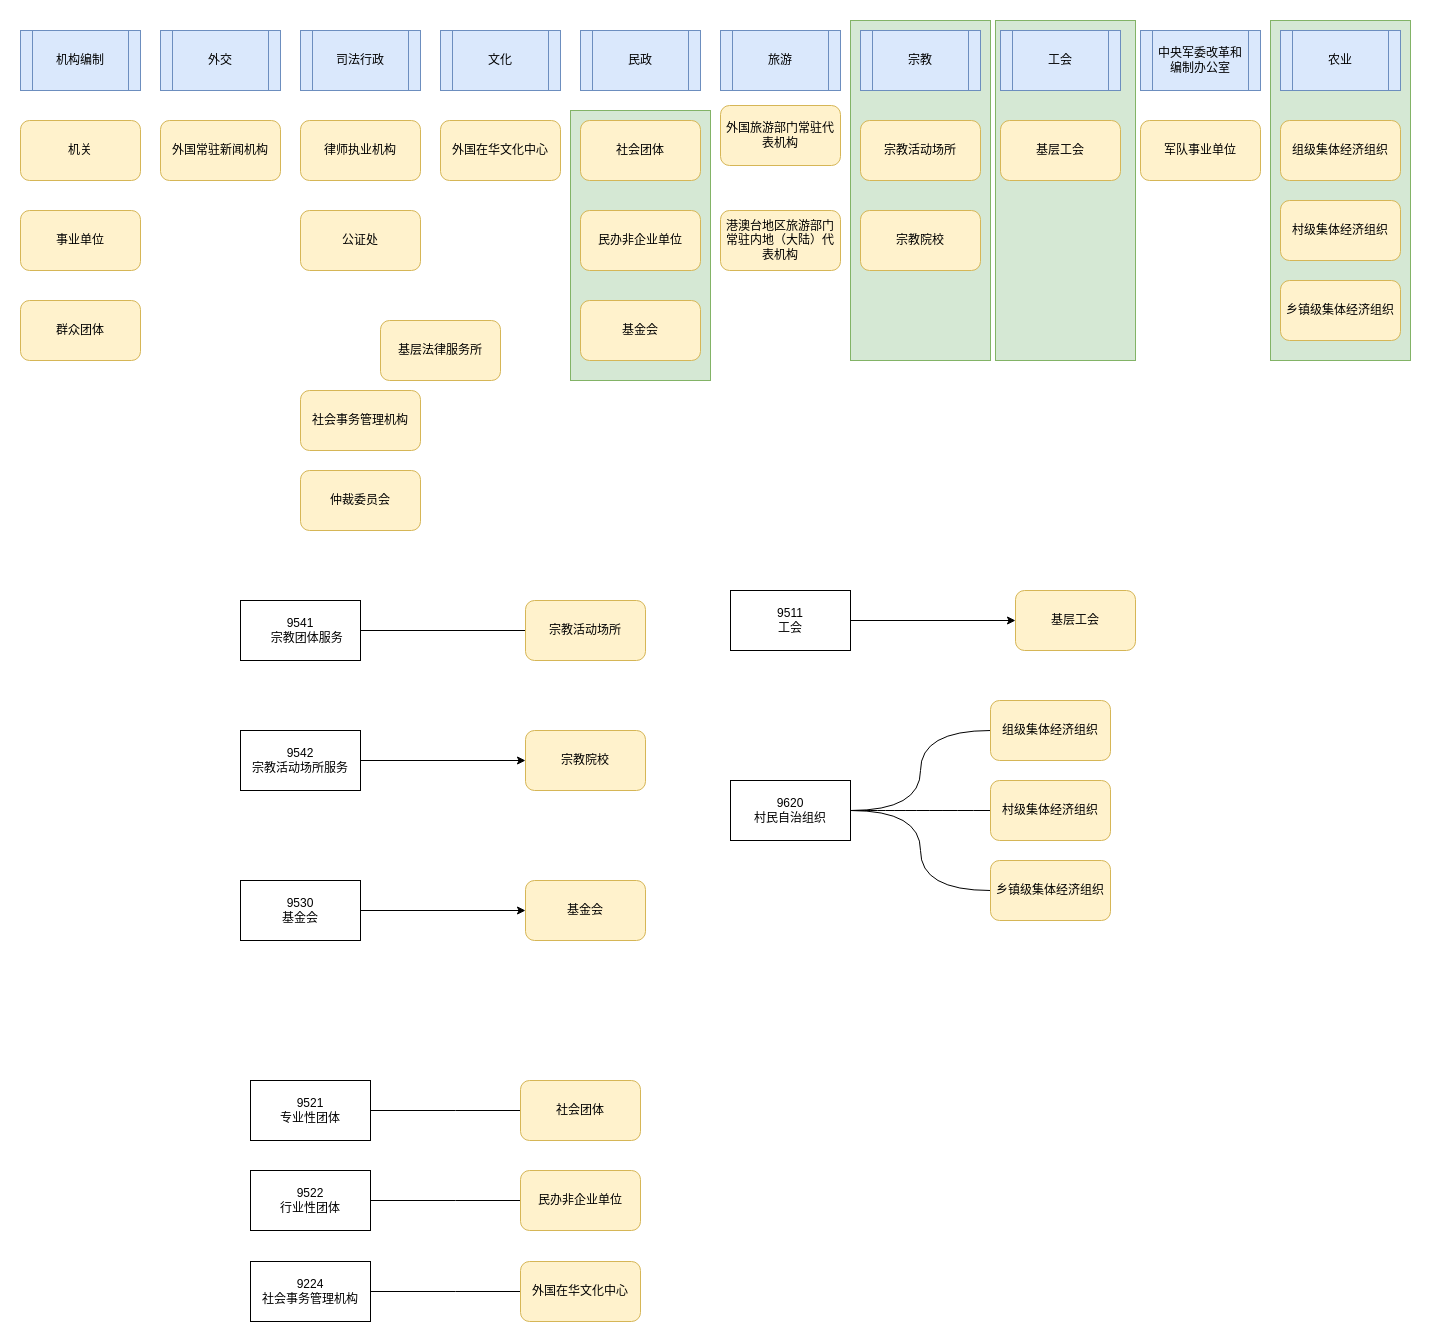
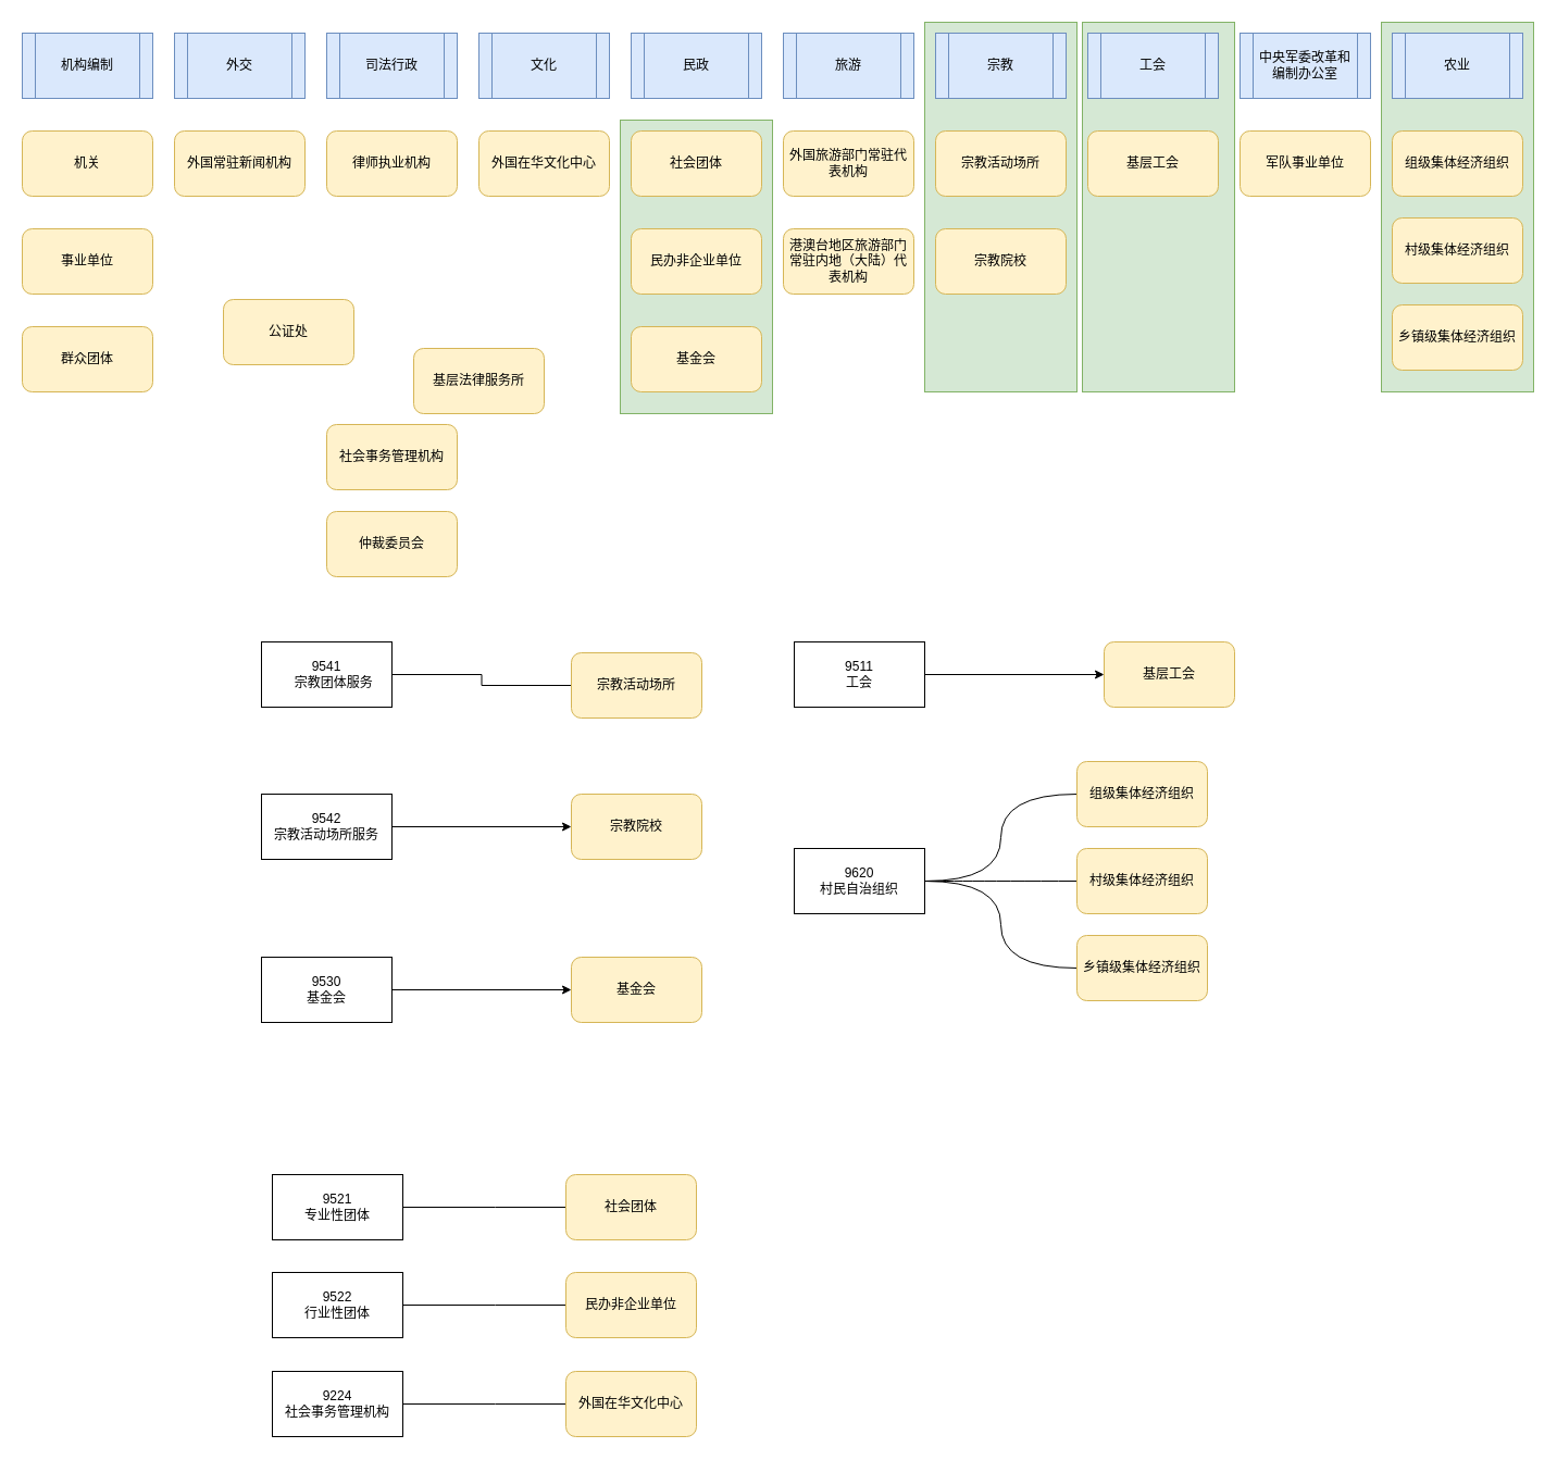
- <mxCell id="35" value="外国旅游部门常驻代表机构" style="rounded=1;whiteSpace=wrap;html=1;fillColor=#fff2cc;strokeColor=#d6b656;" vertex="1" parent="1"><mxGeometry x="720" y="105" width="120" height="60" as="geometry" /></mxCell>
+ <mxCell id="35" value="外国旅游部门常驻代表机构" style="rounded=1;whiteSpace=wrap;html=1;fillColor=#fff2cc;strokeColor=#d6b656;" vertex="1" parent="1"><mxGeometry x="720" y="120" width="120" height="60" as="geometry" /></mxCell>
- <mxCell id="20" value="公证处" style="rounded=1;whiteSpace=wrap;html=1;fillColor=#fff2cc;strokeColor=#d6b656;" vertex="1" parent="1"><mxGeometry x="300" y="210" width="120" height="60" as="geometry" /></mxCell>
+ <mxCell id="20" value="公证处" style="rounded=1;whiteSpace=wrap;html=1;fillColor=#fff2cc;strokeColor=#d6b656;" vertex="1" parent="1"><mxGeometry x="205" y="275" width="120" height="60" as="geometry" /></mxCell>
- <mxCell id="7" value="&lt;div&gt;&lt;br&gt;&lt;/div&gt;&lt;div&gt;9541&lt;/div&gt;&lt;div&gt;&amp;nbsp; &amp;nbsp; 宗教团体服务&lt;/div&gt;&lt;div&gt;&lt;br&gt;&lt;/div&gt;" style="rounded=0;whiteSpace=wrap;html=1;" vertex="1" parent="1"><mxGeometry x="240" y="600" width="120" height="60" as="geometry" /></mxCell>
+ <mxCell id="7" value="&lt;div&gt;&lt;br&gt;&lt;/div&gt;&lt;div&gt;9541&lt;/div&gt;&lt;div&gt;&amp;nbsp; &amp;nbsp; 宗教团体服务&lt;/div&gt;&lt;div&gt;&lt;br&gt;&lt;/div&gt;" style="rounded=0;whiteSpace=wrap;html=1;" vertex="1" parent="1"><mxGeometry x="240" y="590" width="120" height="60" as="geometry" /></mxCell>
